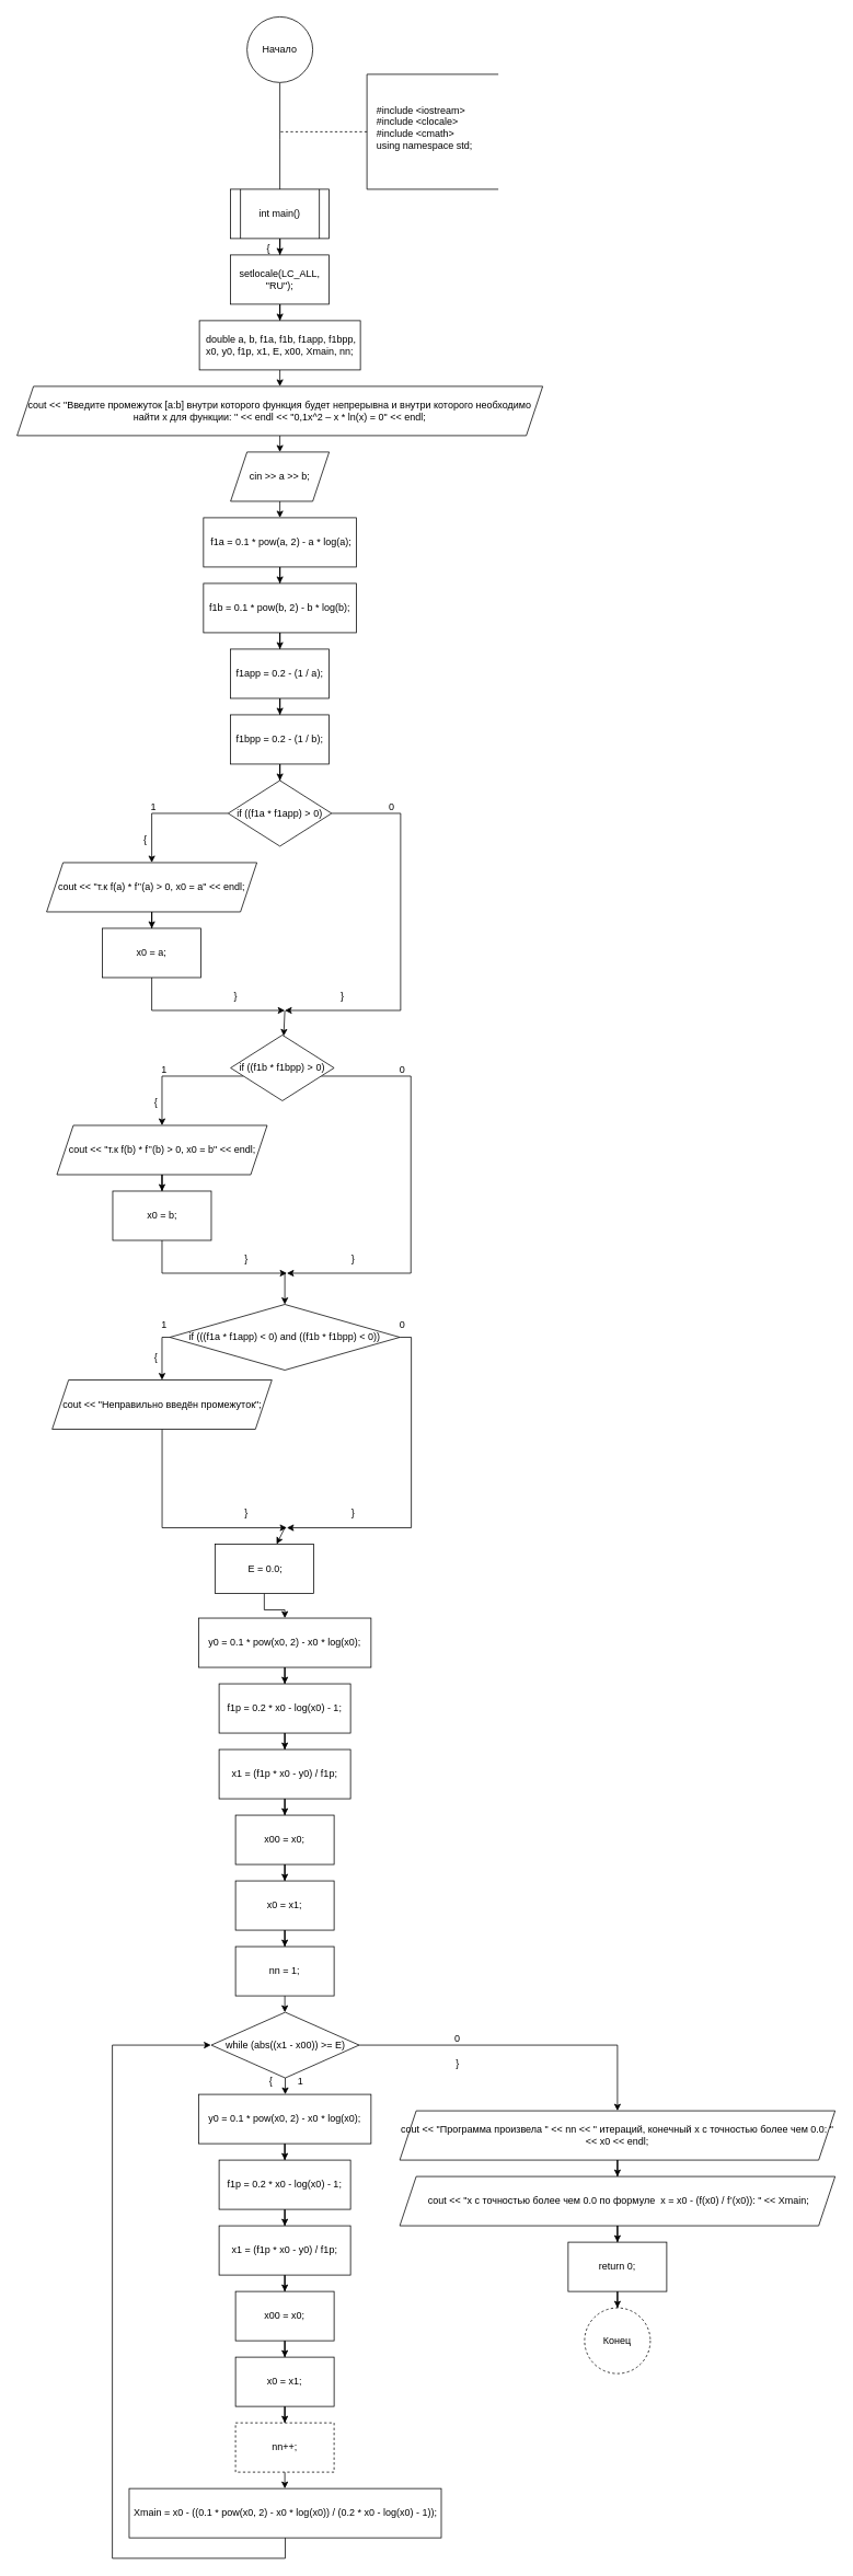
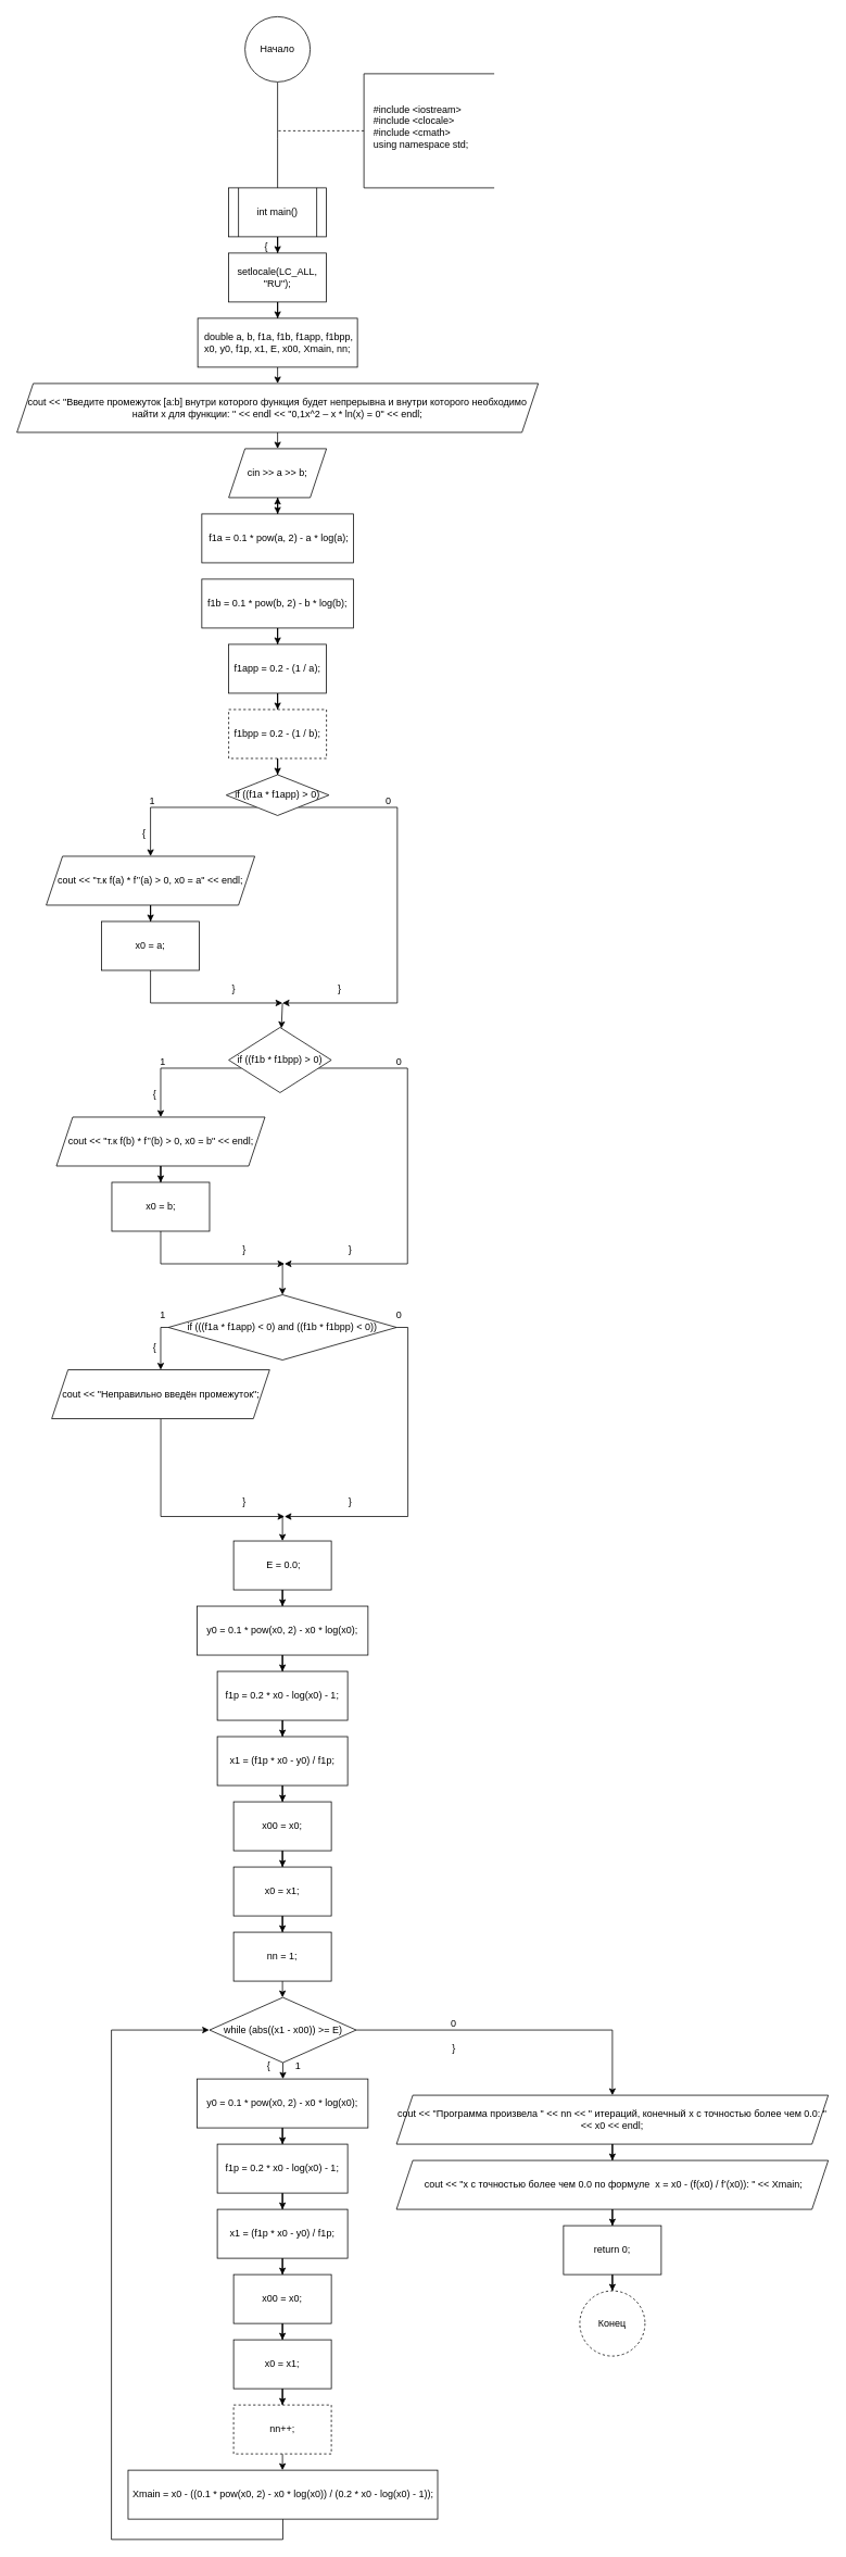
- <mxCell id="15" style="edgeStyle=orthogonalEdgeStyle;rounded=0;orthogonalLoop=1;jettySize=auto;html=1;entryX=0.5;entryY=0;entryDx=0;entryDy=0;" edge="1" parent="1" source="16" target="18"><mxGeometry relative="1" as="geometry" /></mxCell>
+ <mxCell id="15" style="edgeStyle=orthogonalEdgeStyle;rounded=0;orthogonalLoop=1;jettySize=auto;html=1;" edge="1" parent="1" source="16" target="21"><mxGeometry relative="1" as="geometry" /></mxCell>
- <mxCell id="24" value="f1bpp = 0.2 - (1 / b);" style="rounded=0;whiteSpace=wrap;html=1;" vertex="1" parent="1"><mxGeometry x="280" y="870" width="120" height="60" as="geometry" /></mxCell>
+ <mxCell id="24" value="f1bpp = 0.2 - (1 / b);" style="rounded=0;whiteSpace=wrap;html=1;dashed=1;" vertex="1" parent="1"><mxGeometry x="280" y="870" width="120" height="60" as="geometry" /></mxCell>
- <mxCell id="27" value="if ((f1a * f1app) &amp;gt; 0)" style="rhombus;whiteSpace=wrap;html=1;" vertex="1" parent="1"><mxGeometry x="277" y="950" width="126" height="80" as="geometry" /></mxCell>
+ <mxCell id="27" value="if ((f1a * f1app) &amp;gt; 0)" style="rhombus;whiteSpace=wrap;html=1;" vertex="1" parent="1"><mxGeometry x="277" y="950" width="126" height="50" as="geometry" /></mxCell>
- <mxCell id="64" value="&amp;nbsp;E = 0.0;" style="rounded=0;whiteSpace=wrap;html=1;" vertex="1" parent="1"><mxGeometry x="261" y="1880" width="120" height="60" as="geometry" /></mxCell>
+ <mxCell id="64" value="&amp;nbsp;E = 0.0;" style="rounded=0;whiteSpace=wrap;html=1;" vertex="1" parent="1"><mxGeometry x="286" y="1890" width="120" height="60" as="geometry" /></mxCell>
